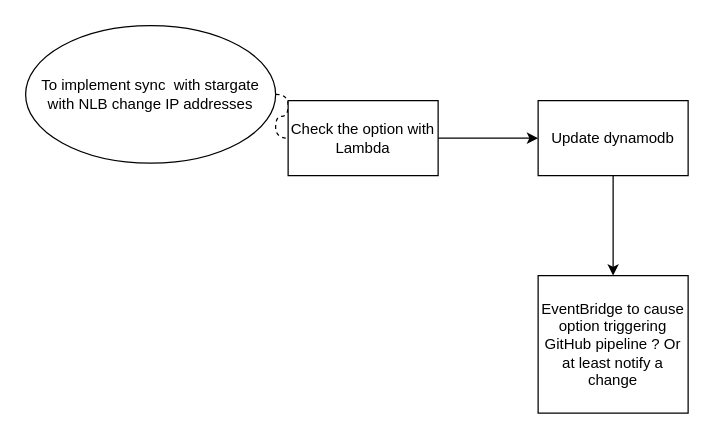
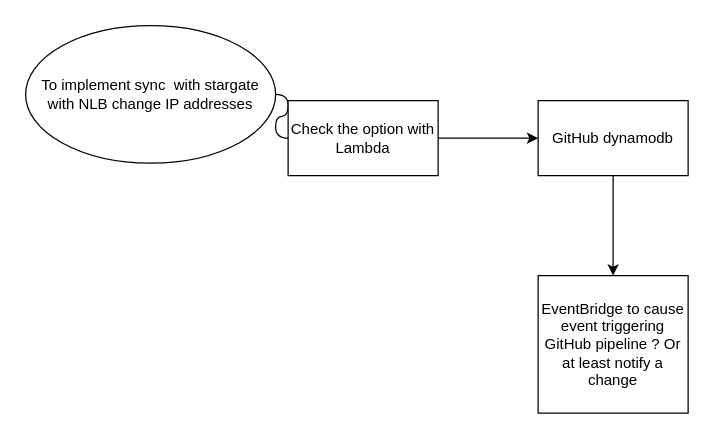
- <mxCell id="2" value="" style="edgeStyle=entityRelationEdgeStyle;rounded=0;orthogonalLoop=1;jettySize=auto;html=1;startArrow=none;endArrow=none;segment=10;curved=1;sourcePerimeterSpacing=0;targetPerimeterSpacing=0;dashed=1;" edge="1" parent="1" source="3" target="5"><mxGeometry relative="1" as="geometry" /></mxCell>
+ <mxCell id="2" value="" style="edgeStyle=entityRelationEdgeStyle;rounded=0;orthogonalLoop=1;jettySize=auto;html=1;startArrow=none;endArrow=none;segment=10;curved=1;sourcePerimeterSpacing=0;targetPerimeterSpacing=0;" edge="1" parent="1" source="3" target="5"><mxGeometry relative="1" as="geometry" /></mxCell>
- <mxCell id="7" value="Update dynamodb" style="whiteSpace=wrap;html=1;" vertex="1" parent="1"><mxGeometry x="430" y="80" width="120" height="60" as="geometry" /></mxCell>
+ <mxCell id="7" value="GitHub dynamodb" style="whiteSpace=wrap;html=1;" vertex="1" parent="1"><mxGeometry x="430" y="80" width="120" height="60" as="geometry" /></mxCell>
- <mxCell id="8" value="EventBridge to cause option triggering GitHub pipeline ? Or at least notify a change" style="whiteSpace=wrap;html=1;" vertex="1" parent="1"><mxGeometry x="430" y="220" width="120" height="110" as="geometry" /></mxCell>
+ <mxCell id="8" value="EventBridge to cause event triggering GitHub pipeline ? Or at least notify a change" style="whiteSpace=wrap;html=1;" vertex="1" parent="1"><mxGeometry x="430" y="220" width="120" height="110" as="geometry" /></mxCell>
